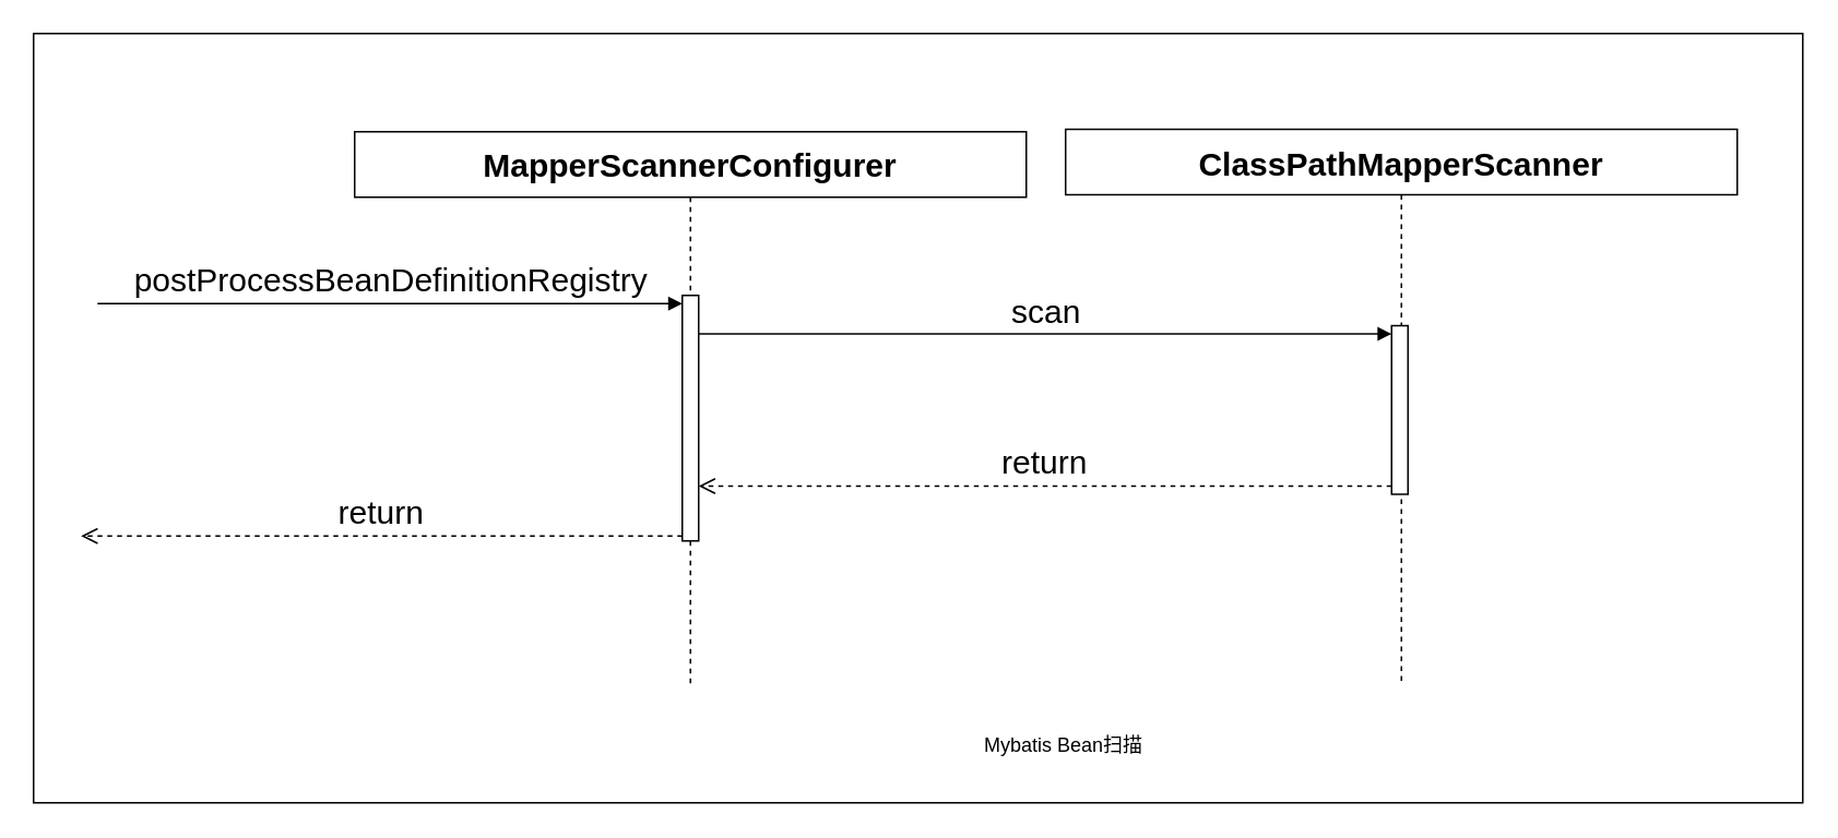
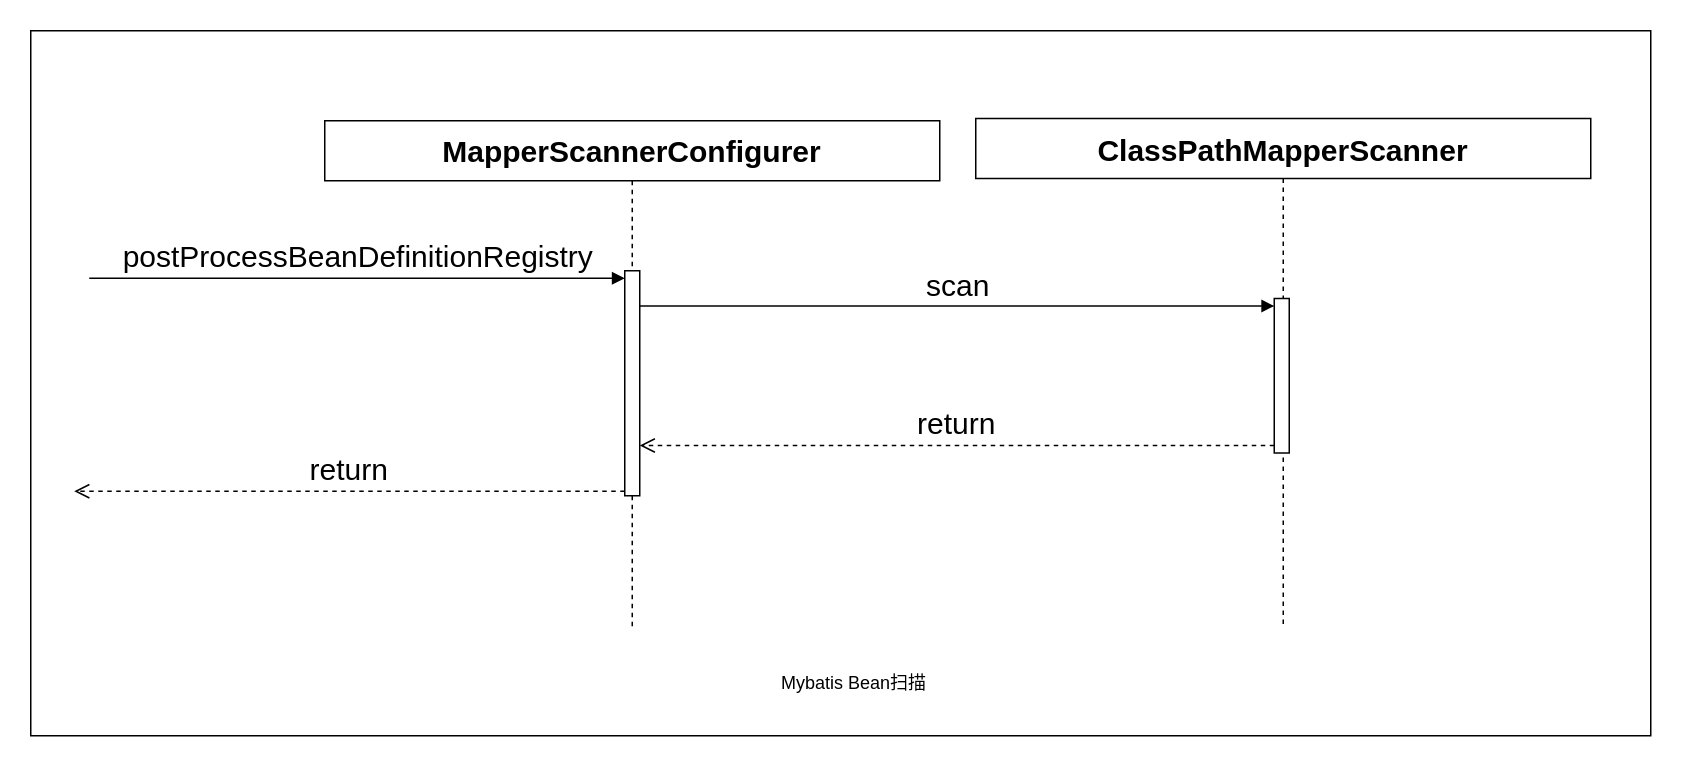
- <mxCell id="11" value="Mybatis Bean扫描" style="text;html=1;align=center;verticalAlign=middle;whiteSpace=wrap;rounded=0;" parent="1" vertex="1"><mxGeometry x="579" y="440" width="140" height="30" as="geometry" /></mxCell>
+ <mxCell id="11" value="Mybatis Bean扫描" style="text;html=1;align=center;verticalAlign=middle;whiteSpace=wrap;rounded=0;" parent="1" vertex="1"><mxGeometry x="499" y="440" width="140" height="30" as="geometry" /></mxCell>
